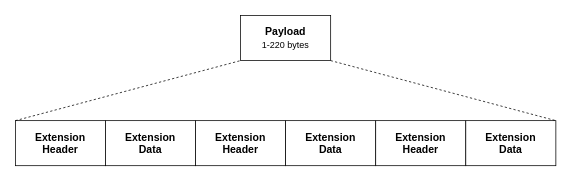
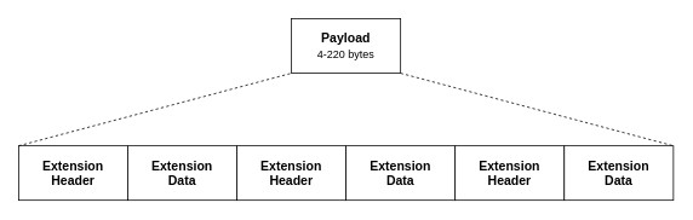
- <mxCell id="2" value="&lt;b&gt;Payload&lt;/b&gt;&lt;br&gt;&lt;span style=&quot;font-size: 12px&quot;&gt;1-220 bytes&lt;/span&gt;" style="rounded=0;whiteSpace=wrap;html=1;fontSize=14;" parent="1" vertex="1"><mxGeometry x="320" y="20" width="120" height="60" as="geometry" /></mxCell>
+ <mxCell id="2" value="&lt;b&gt;Payload&lt;/b&gt;&lt;br&gt;&lt;span style=&quot;font-size: 12px&quot;&gt;4-220 bytes&lt;/span&gt;" style="rounded=0;whiteSpace=wrap;html=1;fontSize=14;" parent="1" vertex="1"><mxGeometry x="320" y="20" width="120" height="60" as="geometry" /></mxCell>
